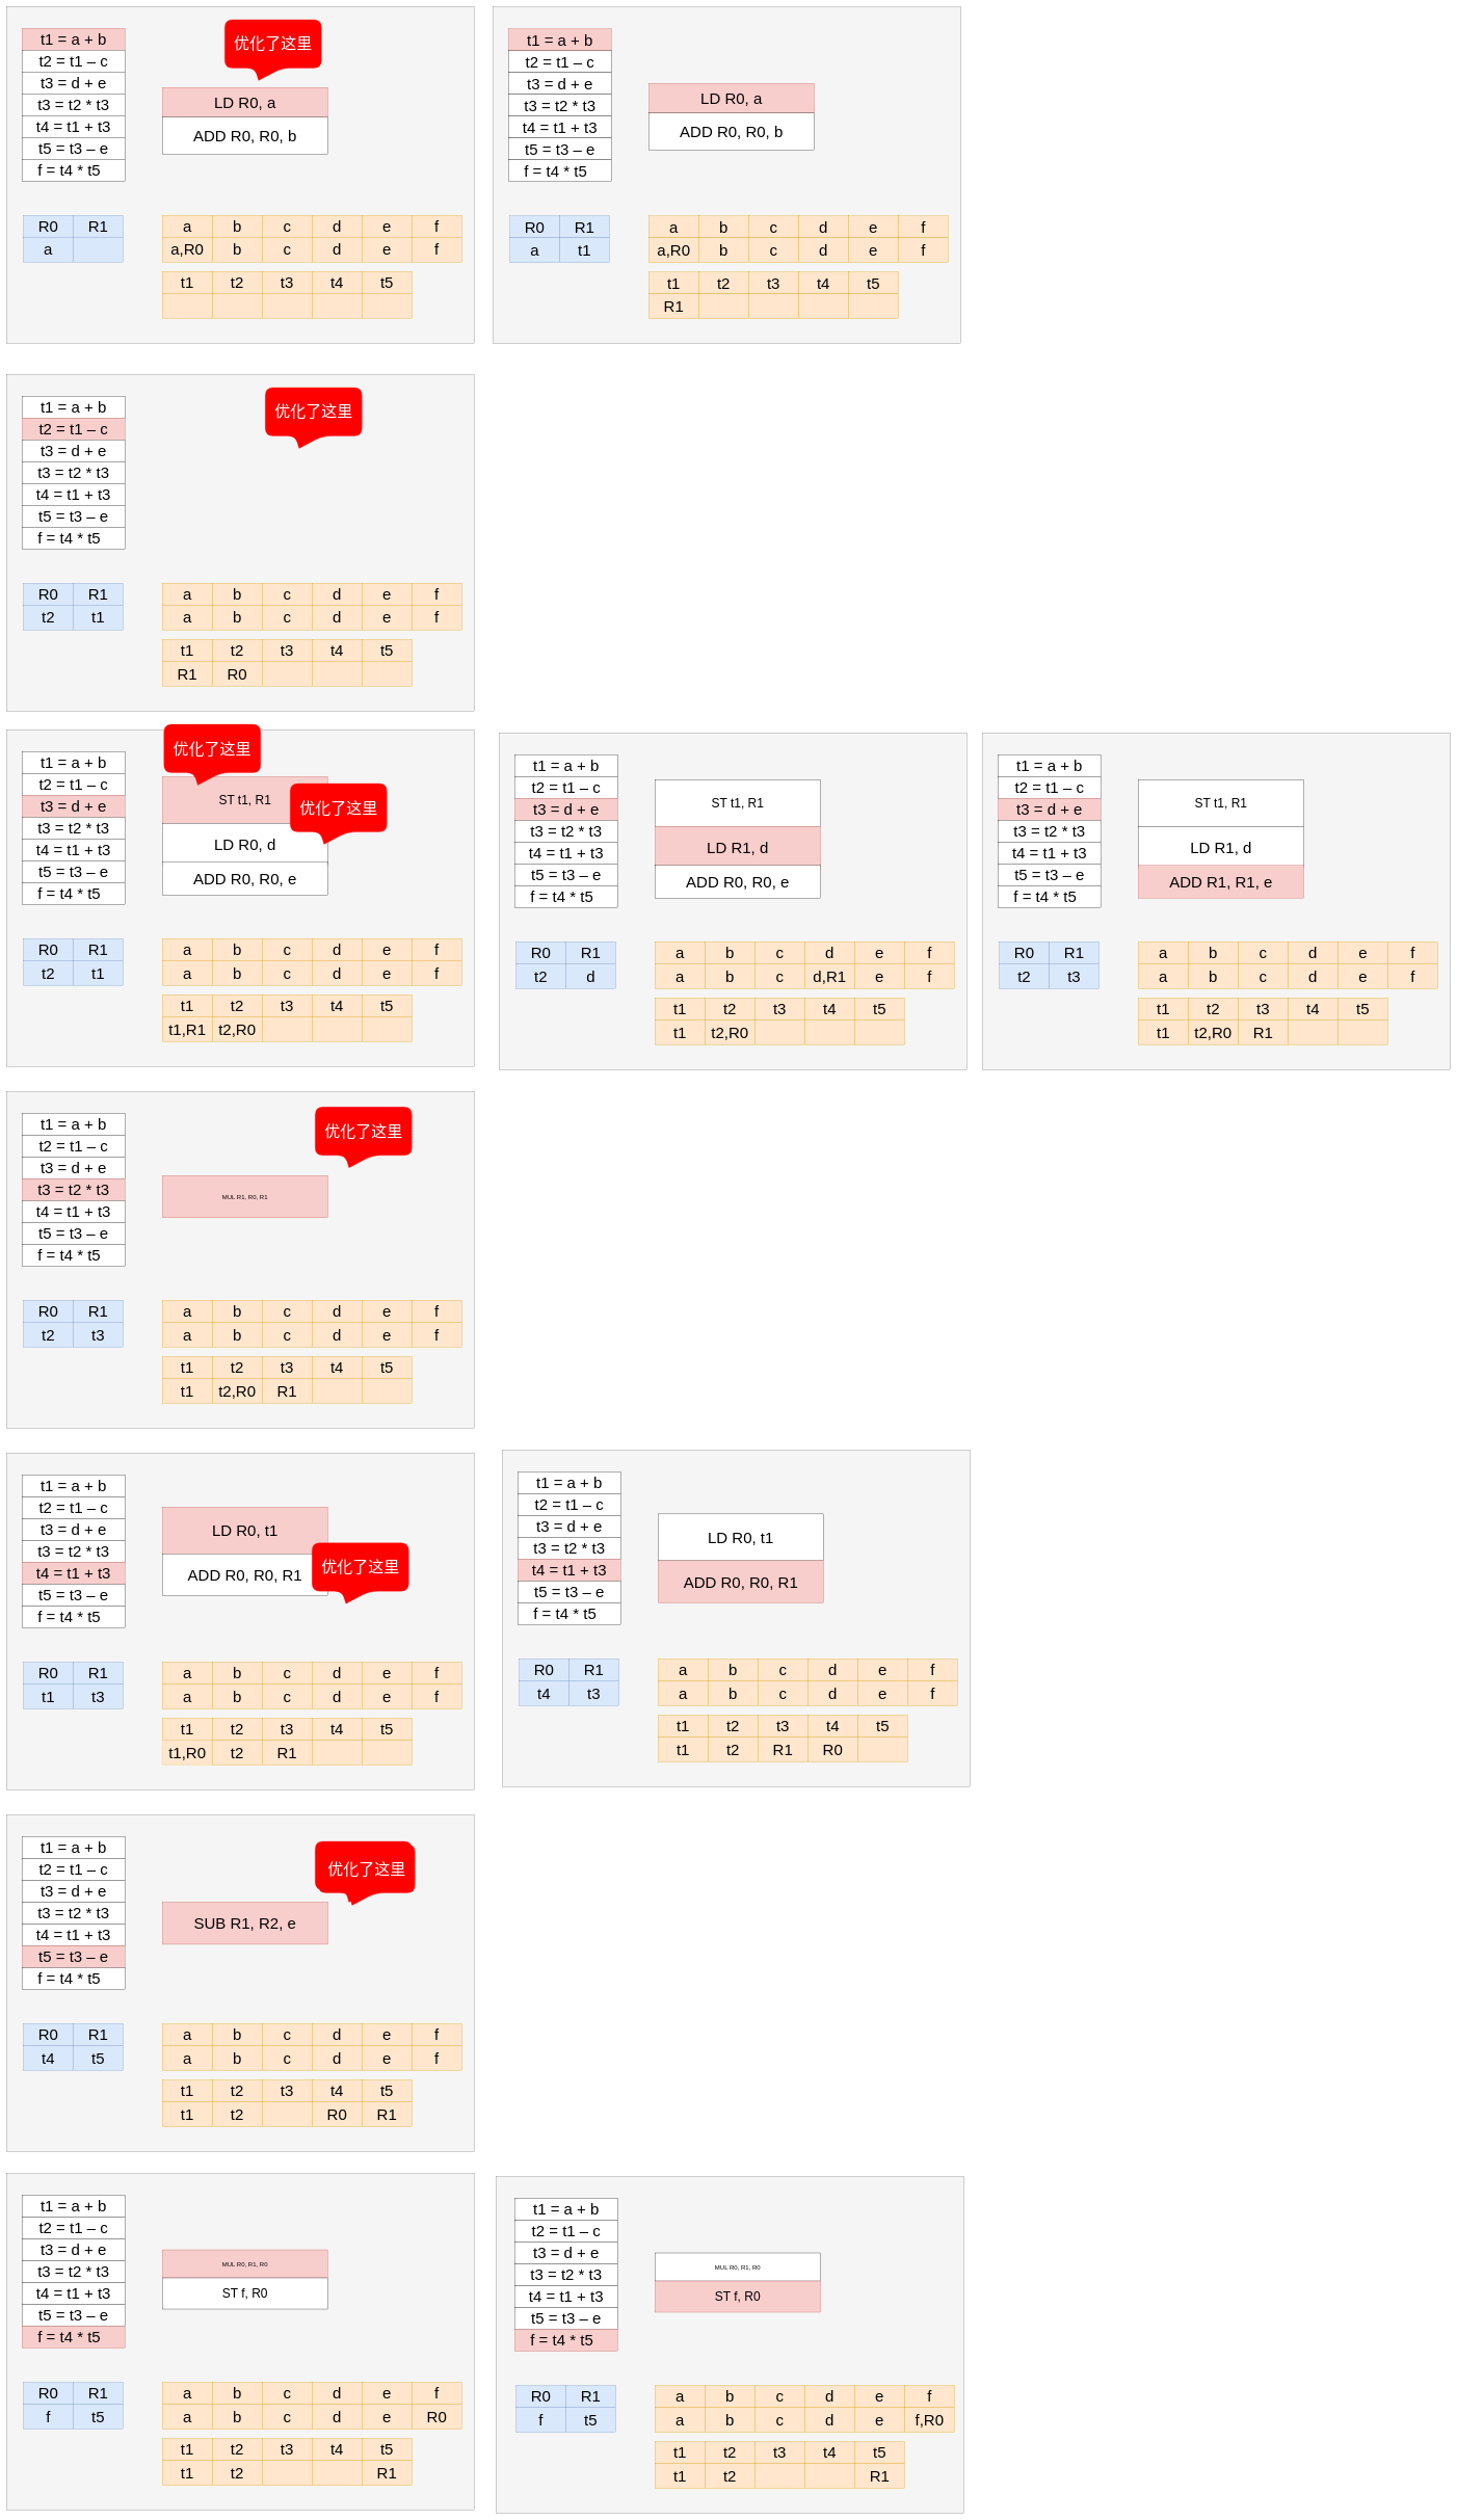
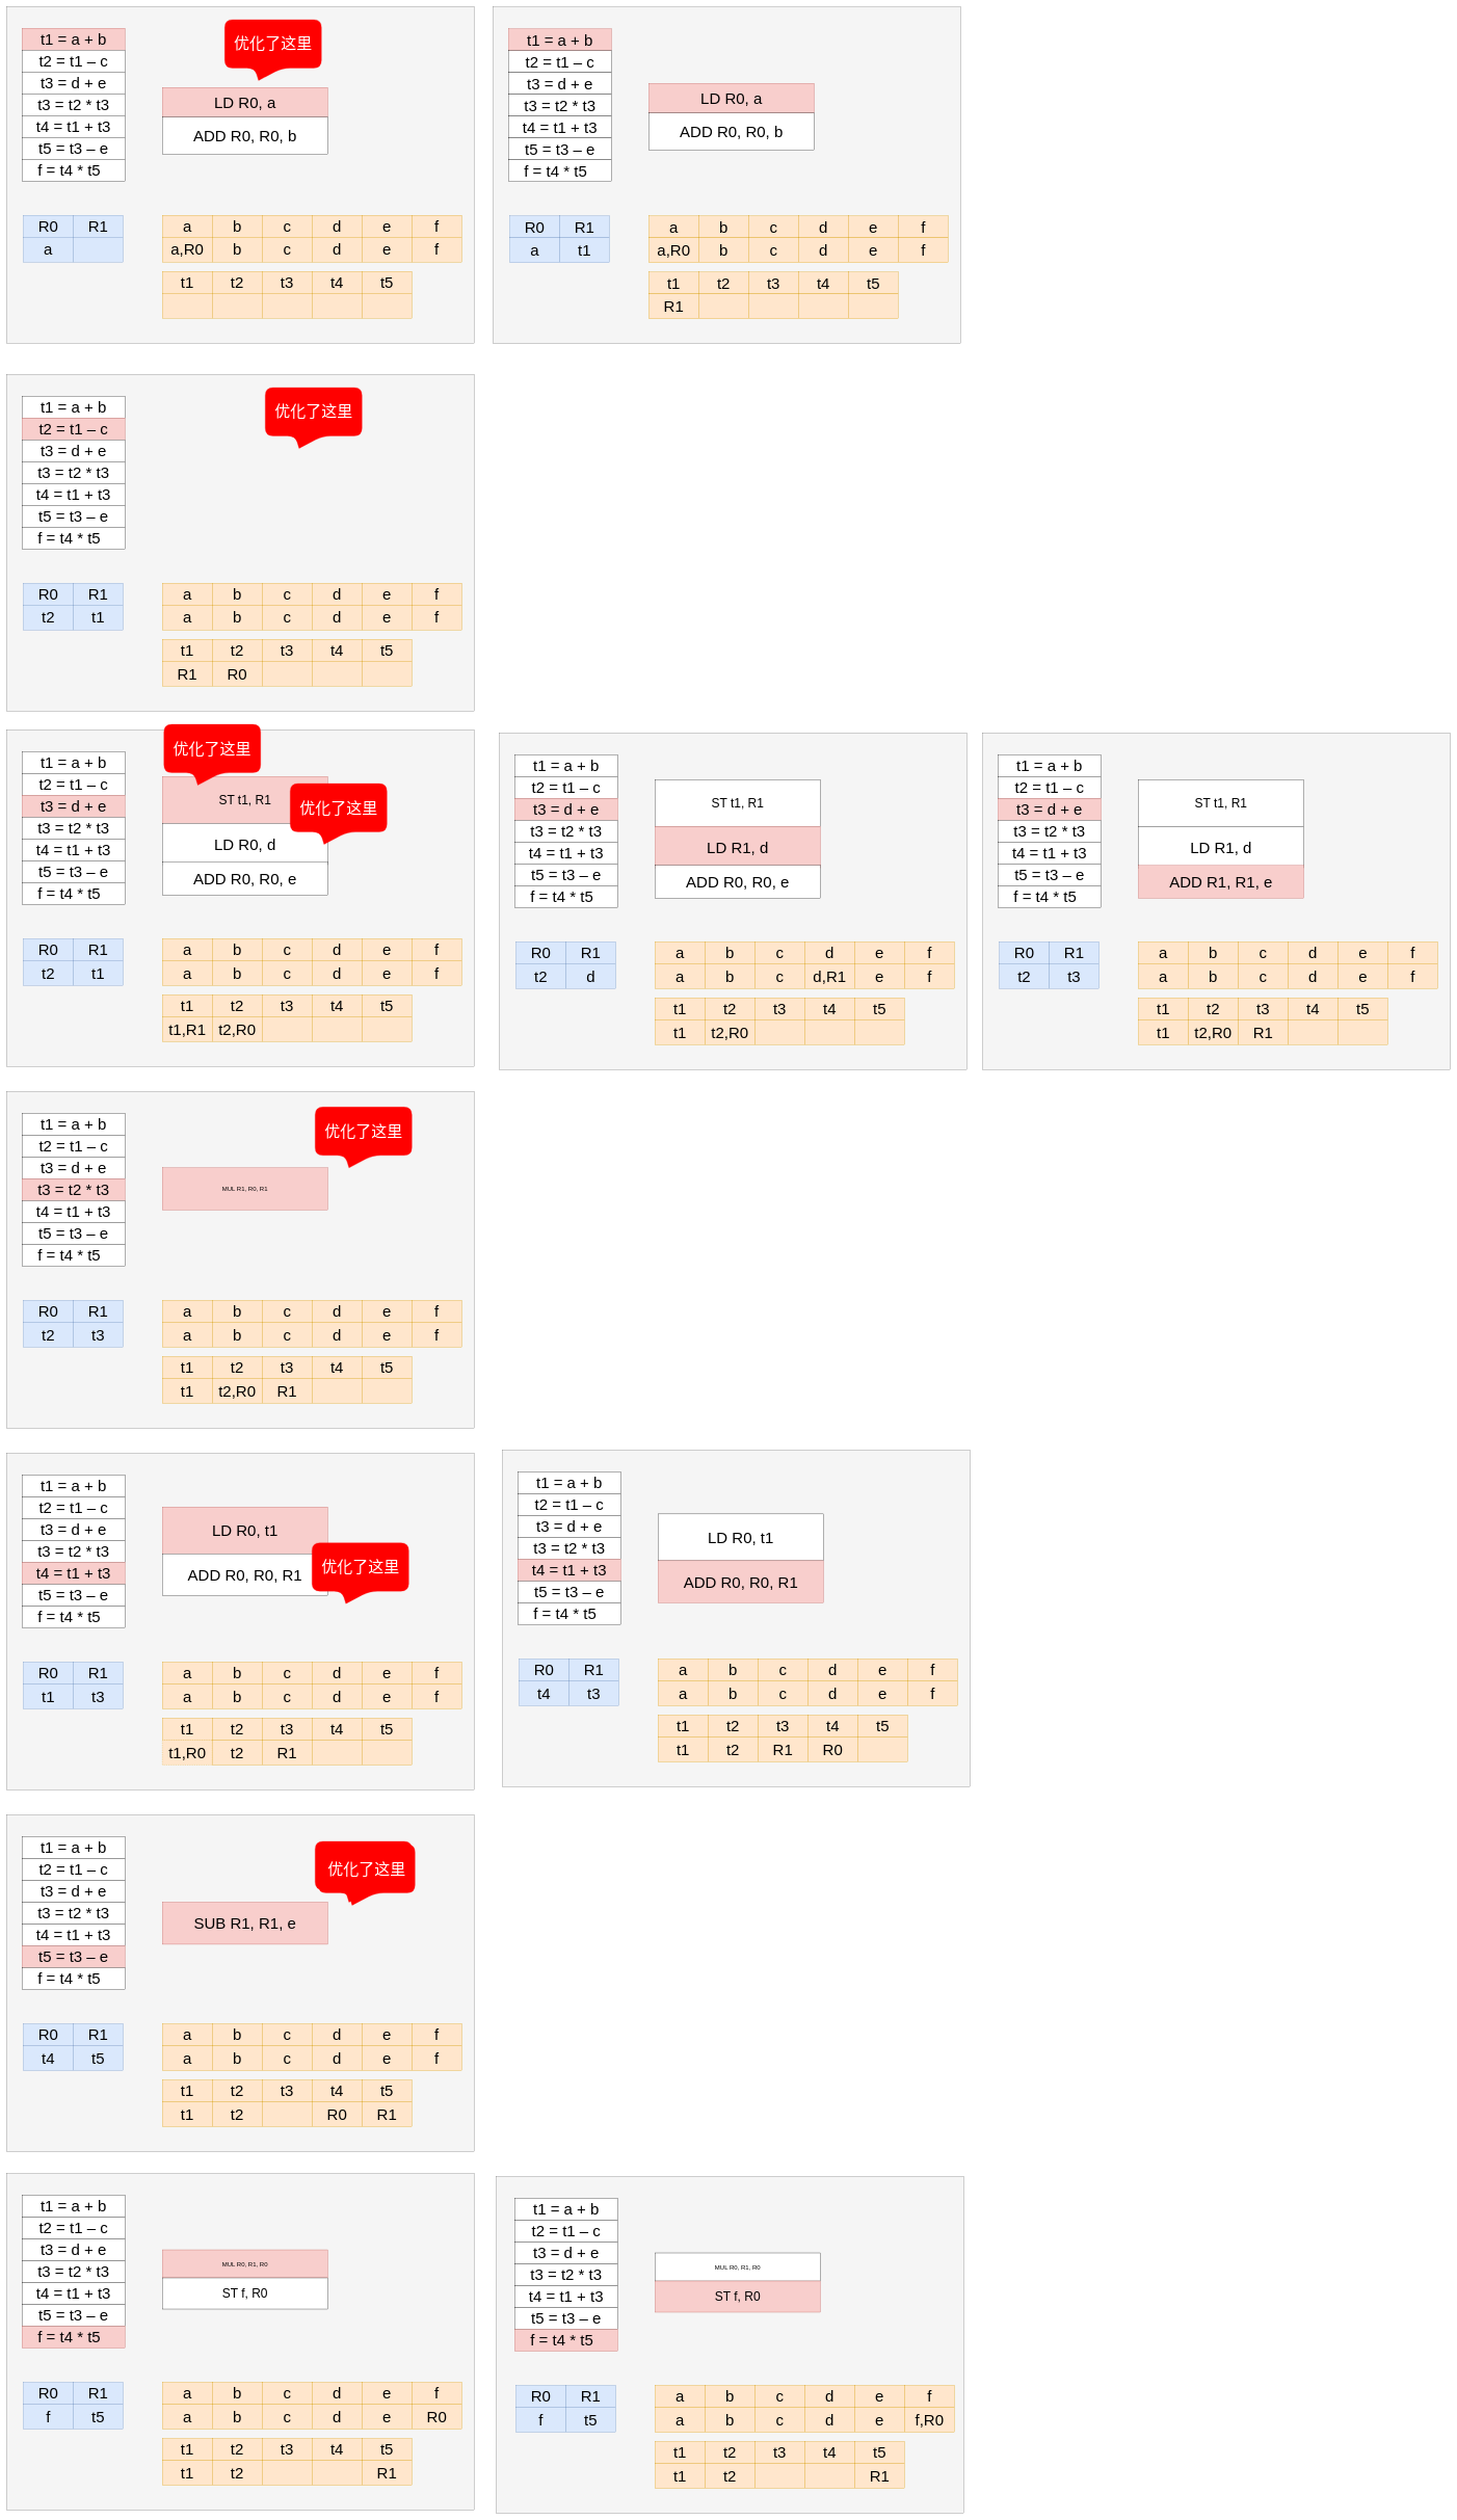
- <mxCell id="264" value="MUL R1, R0, R1" style="rounded=0;whiteSpace=wrap;html=1;fontSize=20;align=center;fillColor=#f8cecc;strokeColor=#b85450;" parent="229" vertex="1"><mxGeometry x="500" y="270" width="530" height="135" as="geometry" /></mxCell>
+ <mxCell id="264" value="MUL R1, R0, R1" style="rounded=0;whiteSpace=wrap;html=1;fontSize=20;align=center;fillColor=#f8cecc;strokeColor=#b85450;" parent="229" vertex="1"><mxGeometry x="500" y="245" width="530" height="135" as="geometry" /></mxCell>
- <mxCell id="376" value="SUB R1, R2, e" style="rounded=0;whiteSpace=wrap;html=1;fontSize=50;align=center;fillColor=#f8cecc;strokeColor=#b85450;" parent="341" vertex="1"><mxGeometry x="500" y="280" width="530" height="135" as="geometry" /></mxCell>
+ <mxCell id="376" value="SUB R1, R1, e" style="rounded=0;whiteSpace=wrap;html=1;fontSize=50;align=center;fillColor=#f8cecc;strokeColor=#b85450;" parent="341" vertex="1"><mxGeometry x="500" y="280" width="530" height="135" as="geometry" /></mxCell>
